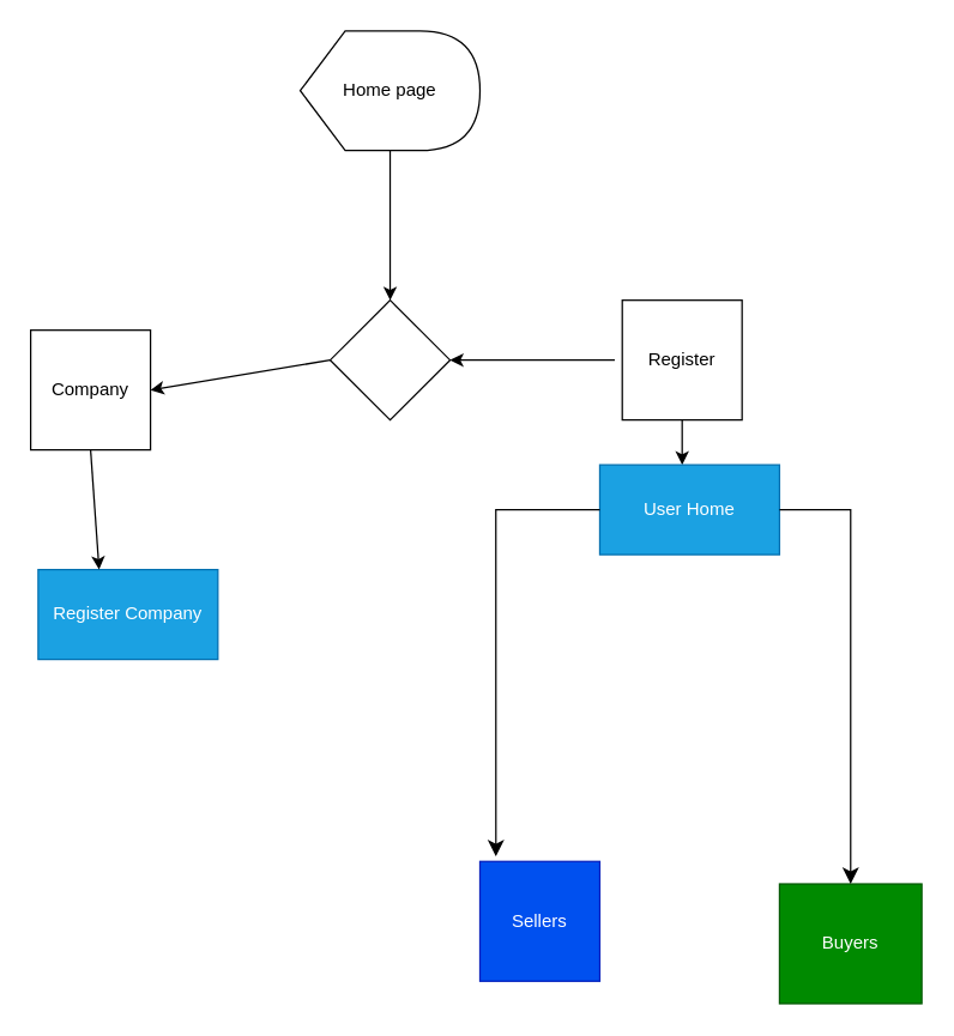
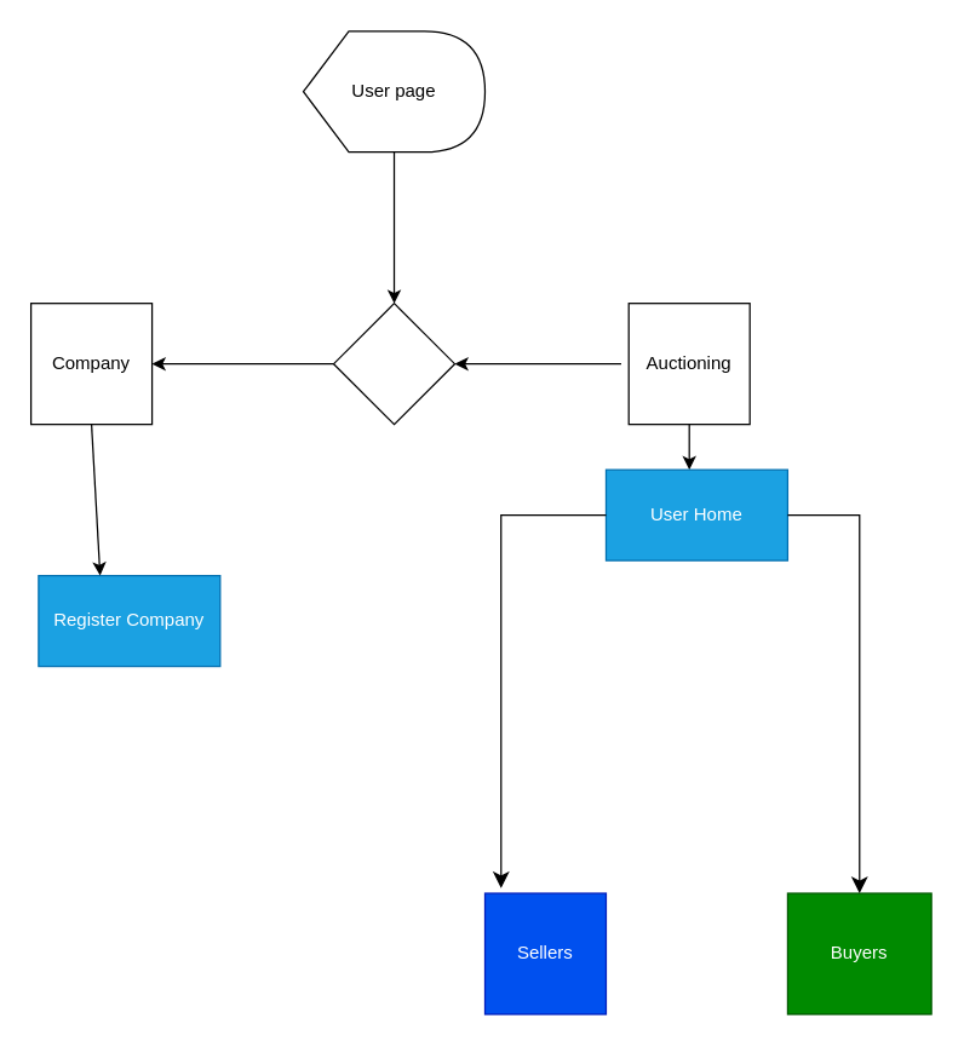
- <mxCell id="11" value="Home page" style="shape=display;whiteSpace=wrap;html=1;" vertex="1" parent="1"><mxGeometry x="200" y="20" width="120" height="80" as="geometry" /></mxCell>
+ <mxCell id="11" value="User page" style="shape=display;whiteSpace=wrap;html=1;" vertex="1" parent="1"><mxGeometry x="200" y="20" width="120" height="80" as="geometry" /></mxCell>
- <mxCell id="3" value="Register" style="whiteSpace=wrap;html=1;aspect=fixed;" vertex="1" parent="1"><mxGeometry x="415" y="200" width="80" height="80" as="geometry" /></mxCell>
+ <mxCell id="3" value="Auctioning" style="whiteSpace=wrap;html=1;aspect=fixed;" vertex="1" parent="1"><mxGeometry x="415" y="200" width="80" height="80" as="geometry" /></mxCell>
- <mxCell id="2" value="Company" style="whiteSpace=wrap;html=1;aspect=fixed;" vertex="1" parent="1"><mxGeometry x="20" y="220" width="80" height="80" as="geometry" /></mxCell>
+ <mxCell id="2" value="Company" style="whiteSpace=wrap;html=1;aspect=fixed;" vertex="1" parent="1"><mxGeometry x="20" y="200" width="80" height="80" as="geometry" /></mxCell>
- <mxCell id="5" value="Sellers" style="whiteSpace=wrap;html=1;aspect=fixed;fillColor=#0050ef;fontColor=#ffffff;strokeColor=#001DBC;" vertex="1" parent="1"><mxGeometry x="320" y="575" width="80" height="80" as="geometry" /></mxCell>
+ <mxCell id="5" value="Sellers" style="whiteSpace=wrap;html=1;aspect=fixed;fillColor=#0050ef;fontColor=#ffffff;strokeColor=#001DBC;" vertex="1" parent="1"><mxGeometry x="320" y="590" width="80" height="80" as="geometry" /></mxCell>
